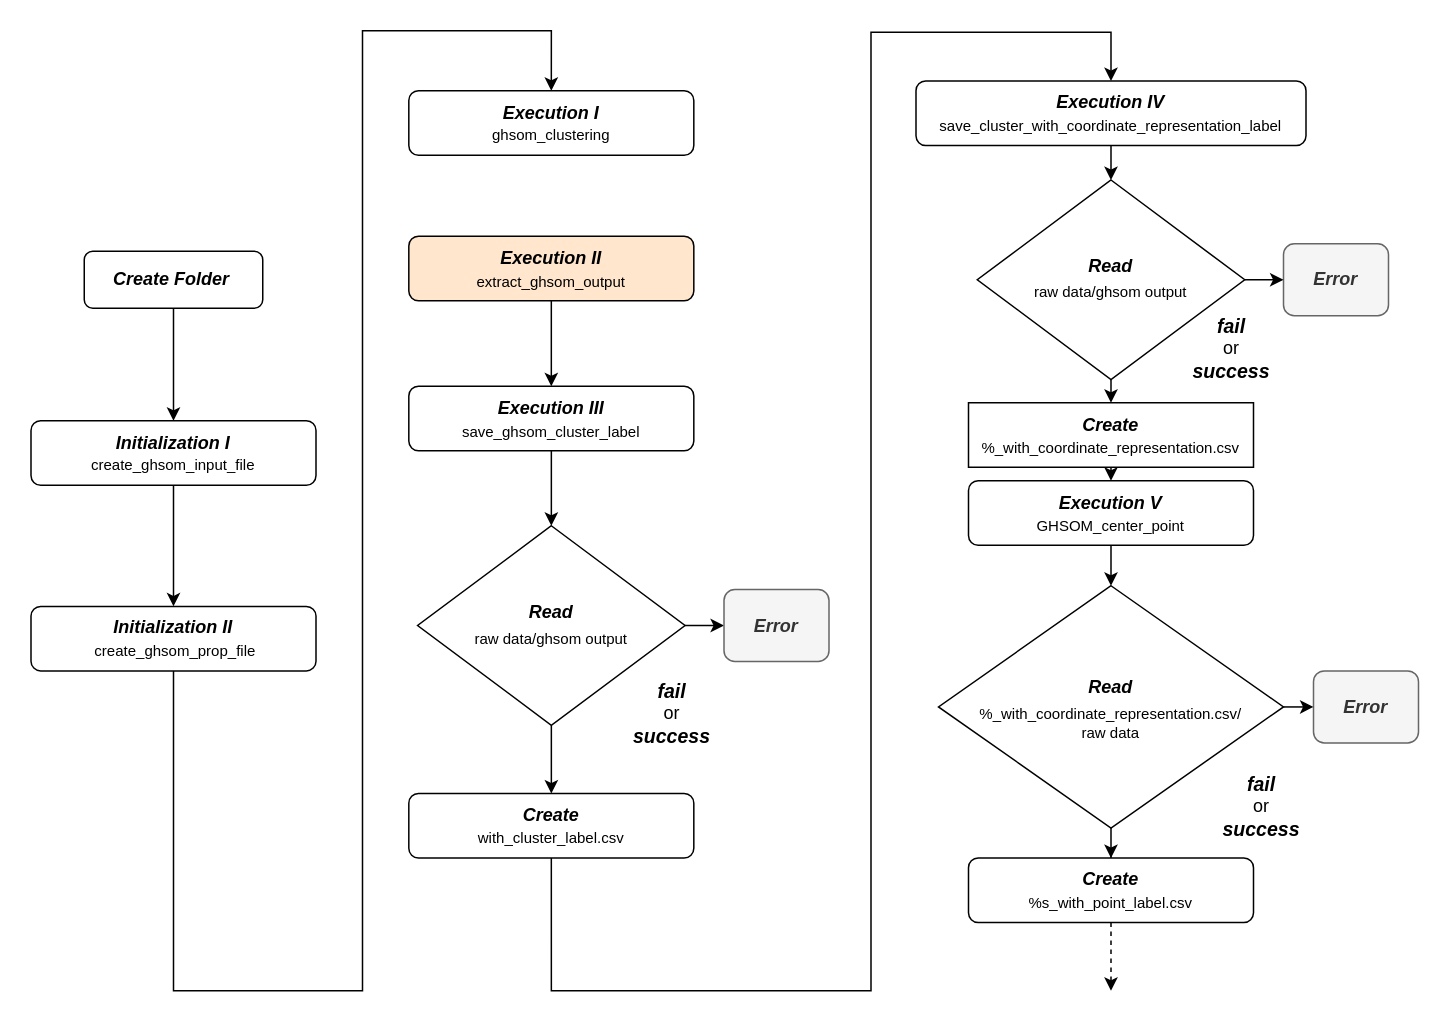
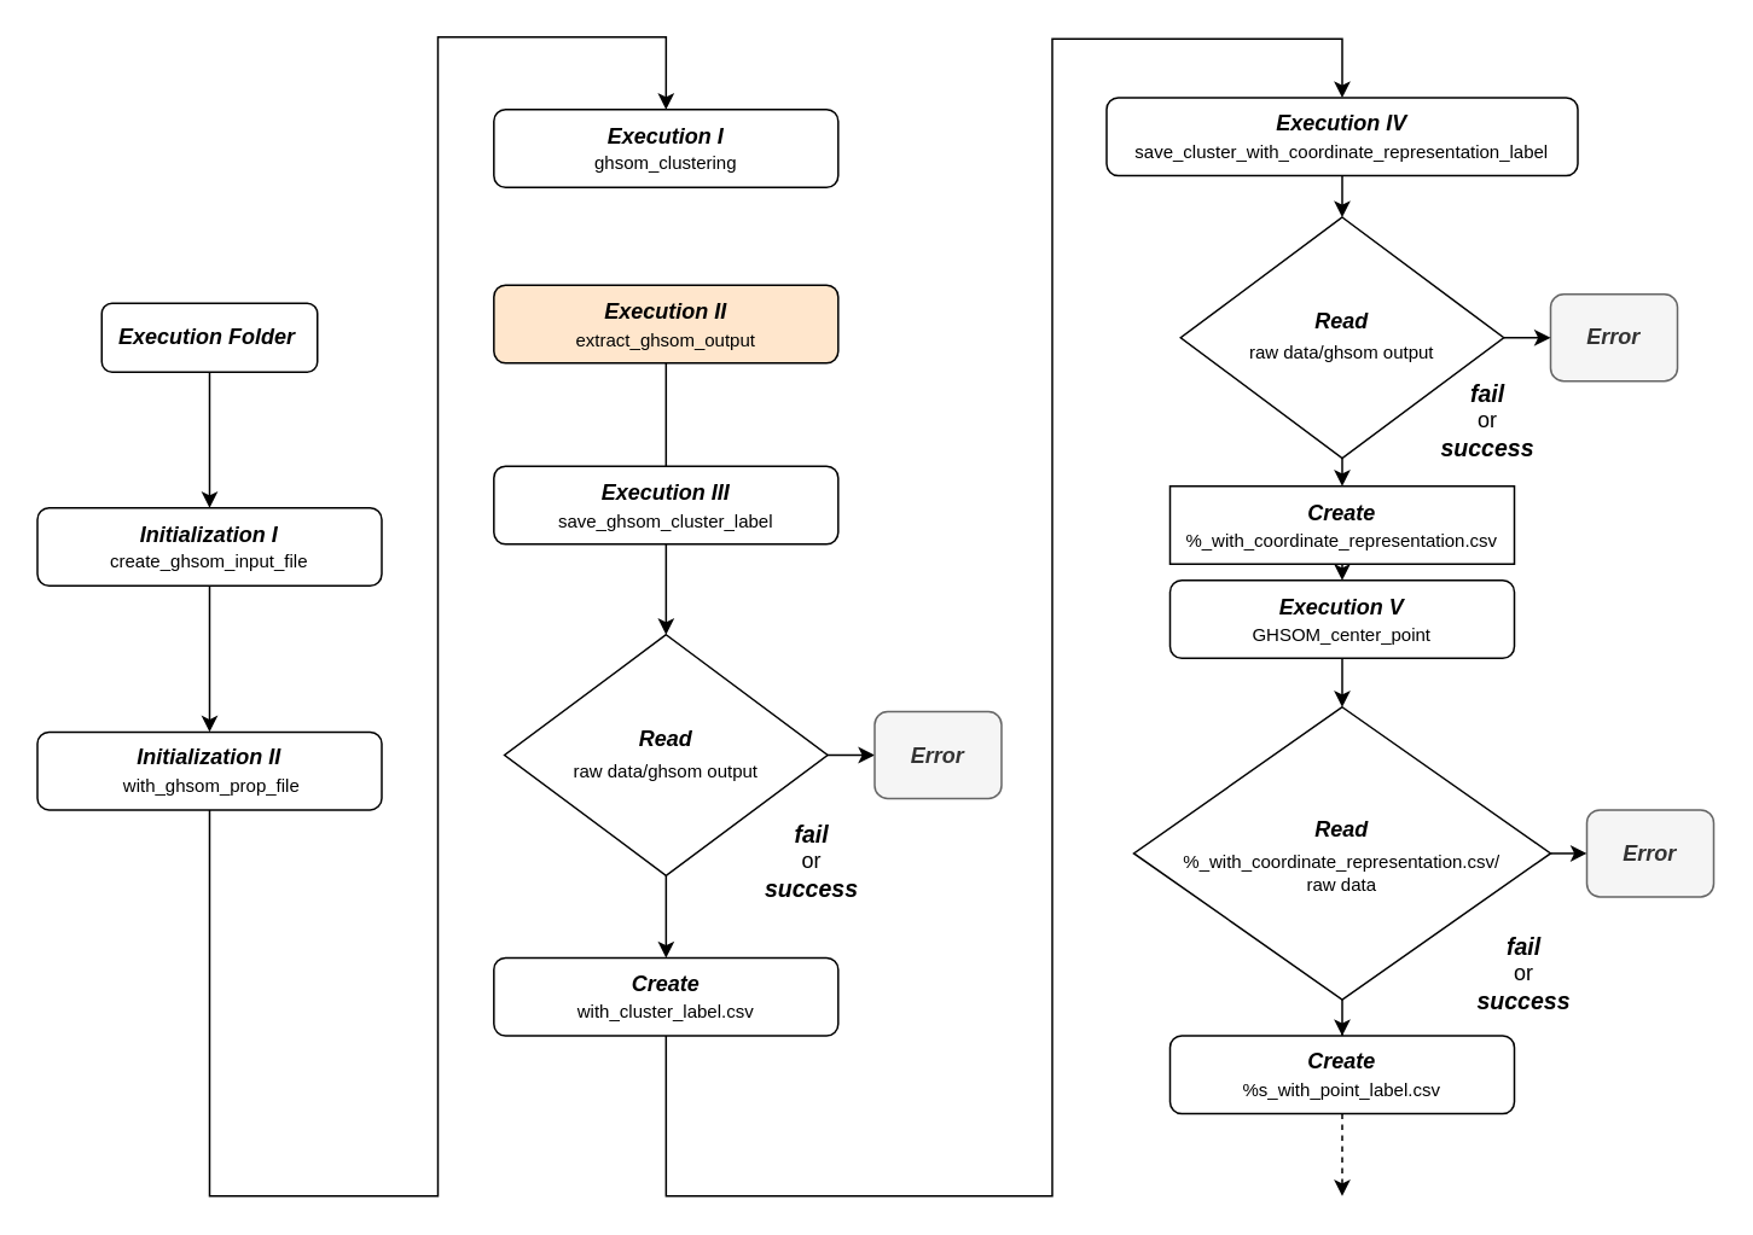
- <mxCell id="3" value="&lt;i&gt;&lt;b&gt;Create Folder&lt;/b&gt;&lt;/i&gt;&amp;nbsp;" style="rounded=1;whiteSpace=wrap;html=1;fontSize=12;glass=0;strokeWidth=1;shadow=0;" parent="1" vertex="1"><mxGeometry x="55.5" y="167" width="119" height="38" as="geometry" /></mxCell>
+ <mxCell id="3" value="&lt;i&gt;&lt;b&gt;Execution Folder&lt;/b&gt;&lt;/i&gt;&amp;nbsp;" style="rounded=1;whiteSpace=wrap;html=1;fontSize=12;glass=0;strokeWidth=1;shadow=0;" parent="1" vertex="1"><mxGeometry x="55.5" y="167" width="119" height="38" as="geometry" /></mxCell>
- <mxCell id="13" value="" style="edgeStyle=orthogonalEdgeStyle;rounded=0;orthogonalLoop=1;jettySize=auto;html=1;" edge="1" parent="1" source="37" target="16"><mxGeometry relative="1" as="geometry" /></mxCell>
+ <mxCell id="13" value="" style="edgeStyle=orthogonalEdgeStyle;rounded=0;orthogonalLoop=1;jettySize=auto;html=1;endArrow=none;" edge="1" parent="1" source="37" target="16"><mxGeometry relative="1" as="geometry" /></mxCell>
- <mxCell id="12" value="&lt;b style=&quot;font-size: 11px&quot;&gt;&lt;i&gt;&lt;font style=&quot;font-size: 12px&quot;&gt;Initialization II&lt;/font&gt;&lt;/i&gt;&lt;/b&gt;&lt;br&gt;&lt;div&gt;&lt;span style=&quot;font-size: 10px&quot;&gt;&amp;nbsp;create_ghsom_prop_&lt;/span&gt;&lt;span style=&quot;font-size: 10px&quot;&gt;file&lt;/span&gt;&lt;/div&gt;" style="rounded=1;whiteSpace=wrap;html=1;fontSize=12;glass=0;strokeWidth=1;shadow=0;" vertex="1" parent="1"><mxGeometry x="20" y="403.75" width="190" height="43" as="geometry" /></mxCell>
+ <mxCell id="12" value="&lt;b style=&quot;font-size: 11px&quot;&gt;&lt;i&gt;&lt;font style=&quot;font-size: 12px&quot;&gt;Initialization II&lt;/font&gt;&lt;/i&gt;&lt;/b&gt;&lt;br&gt;&lt;div&gt;&lt;span style=&quot;font-size: 10px&quot;&gt;&amp;nbsp;with_ghsom_prop_&lt;/span&gt;&lt;span style=&quot;font-size: 10px&quot;&gt;file&lt;/span&gt;&lt;/div&gt;" style="rounded=1;whiteSpace=wrap;html=1;fontSize=12;glass=0;strokeWidth=1;shadow=0;" vertex="1" parent="1"><mxGeometry x="20" y="403.75" width="190" height="43" as="geometry" /></mxCell>
